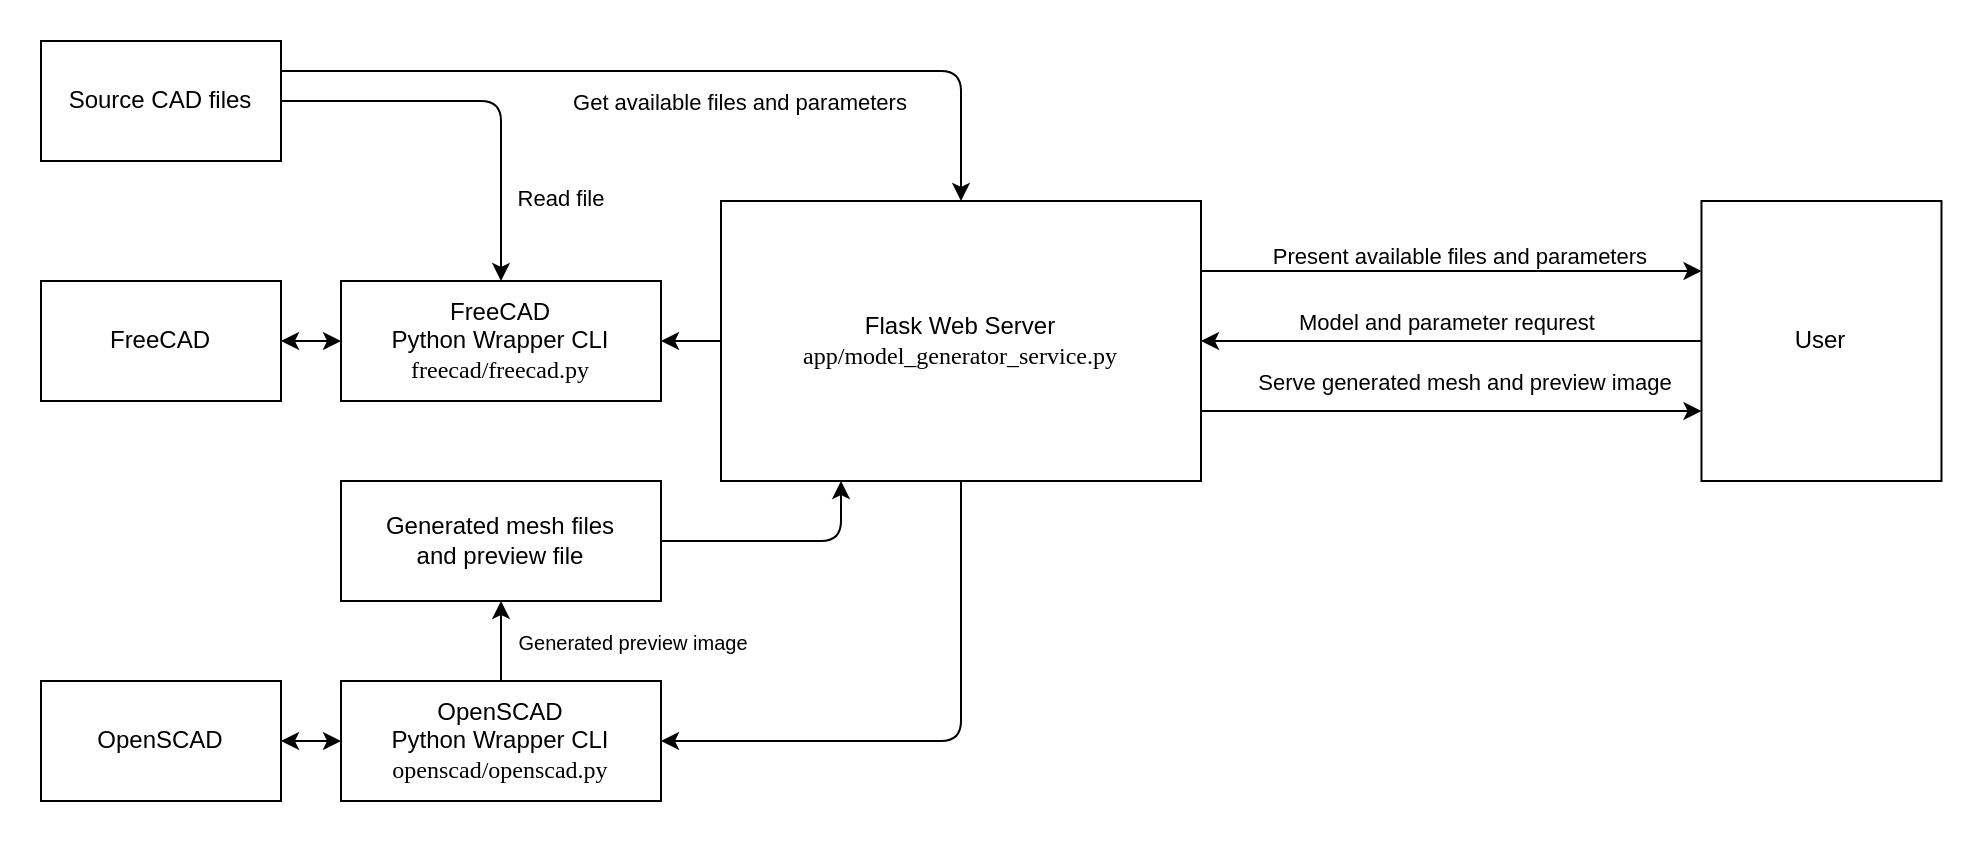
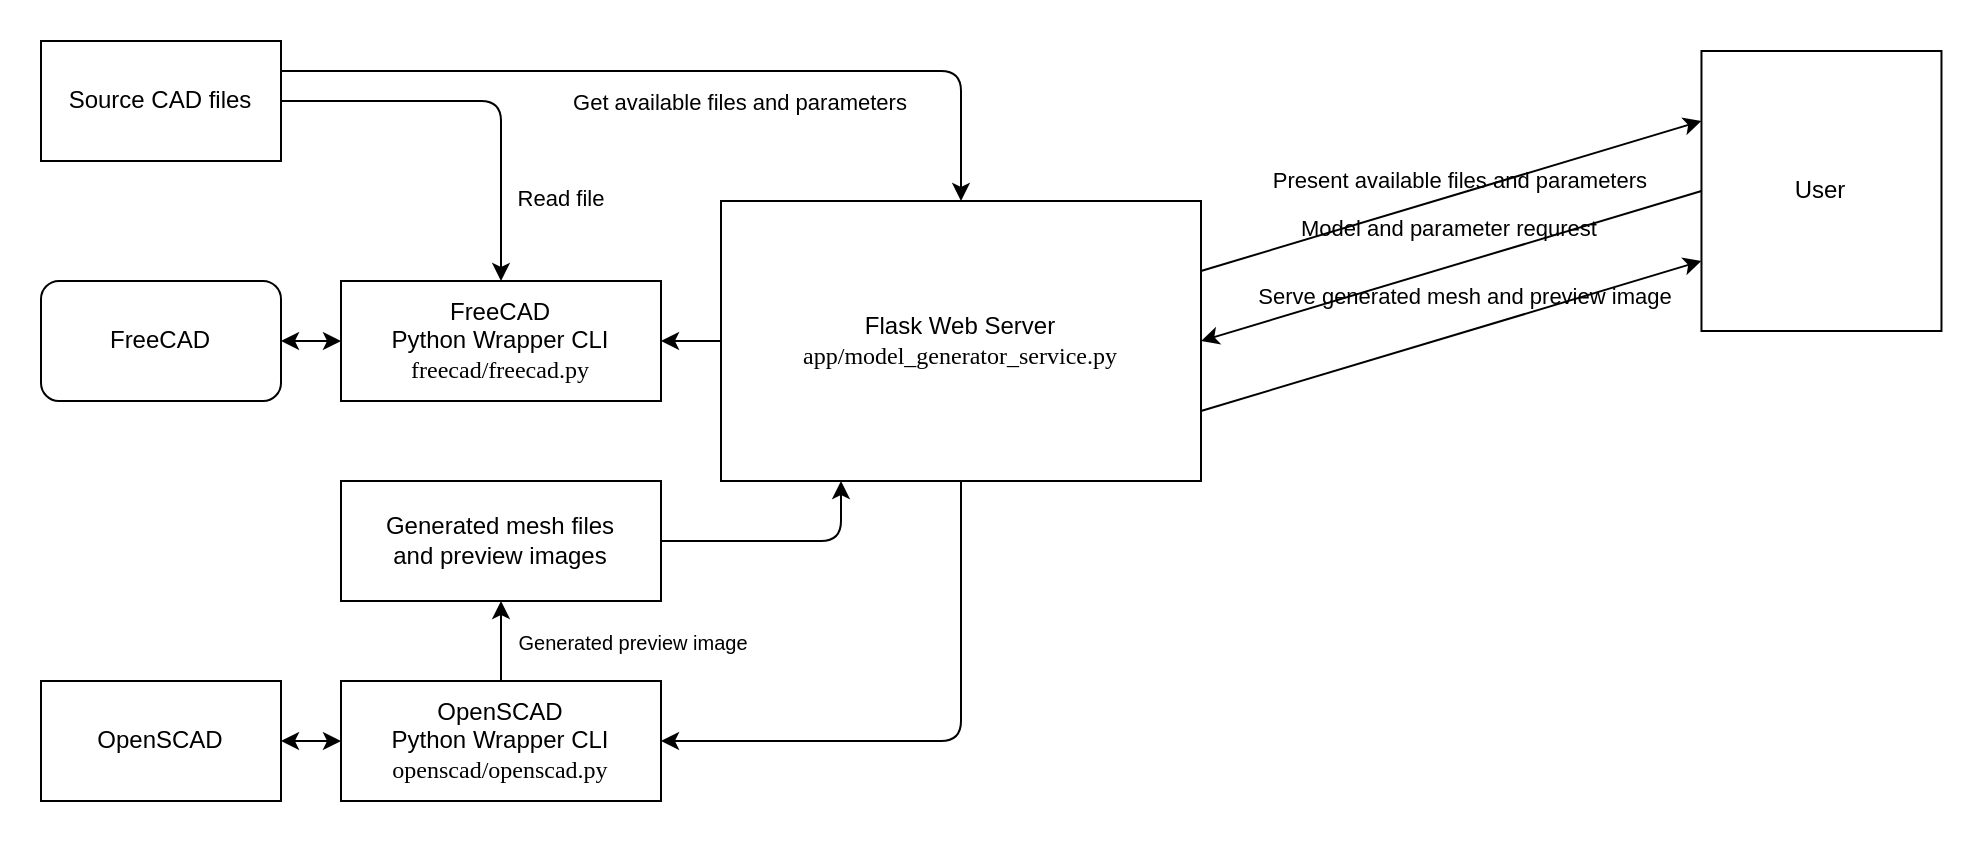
- <mxCell id="2" value="FreeCAD" style="rounded=0;whiteSpace=wrap;html=1;labelBackgroundColor=none;fillColor=#FFFFFF;fontColor=#000000;strokeColor=#000000;" vertex="1" parent="1"><mxGeometry x="20" y="140" width="120" height="60" as="geometry" /></mxCell>
+ <mxCell id="2" value="FreeCAD" style="whiteSpace=wrap;html=1;labelBackgroundColor=none;fillColor=#FFFFFF;fontColor=#000000;strokeColor=#000000;rounded=1;" vertex="1" parent="1"><mxGeometry x="20" y="140" width="120" height="60" as="geometry" /></mxCell>
- <mxCell id="23" value="User" style="rounded=0;whiteSpace=wrap;html=1;labelBackgroundColor=none;fillColor=#FFFFFF;fontColor=#000000;strokeColor=#000000;" vertex="1" parent="1"><mxGeometry x="850.24" y="100" width="120" height="140" as="geometry" /></mxCell>
+ <mxCell id="23" value="User" style="rounded=0;whiteSpace=wrap;html=1;labelBackgroundColor=none;fillColor=#FFFFFF;fontColor=#000000;strokeColor=#000000;" vertex="1" parent="1"><mxGeometry x="850.24" y="25" width="120" height="140" as="geometry" /></mxCell>
- <mxCell id="25" value="Generated mesh files&lt;br&gt;and preview file" style="rounded=0;whiteSpace=wrap;html=1;labelBackgroundColor=none;fillColor=#FFFFFF;fontColor=#000000;strokeColor=#000000;" vertex="1" parent="1"><mxGeometry x="170" y="240" width="160" height="60" as="geometry" /></mxCell>
+ <mxCell id="25" value="Generated mesh files&lt;br&gt;and preview images" style="rounded=0;whiteSpace=wrap;html=1;labelBackgroundColor=none;fillColor=#FFFFFF;fontColor=#000000;strokeColor=#000000;" vertex="1" parent="1"><mxGeometry x="170" y="240" width="160" height="60" as="geometry" /></mxCell>
